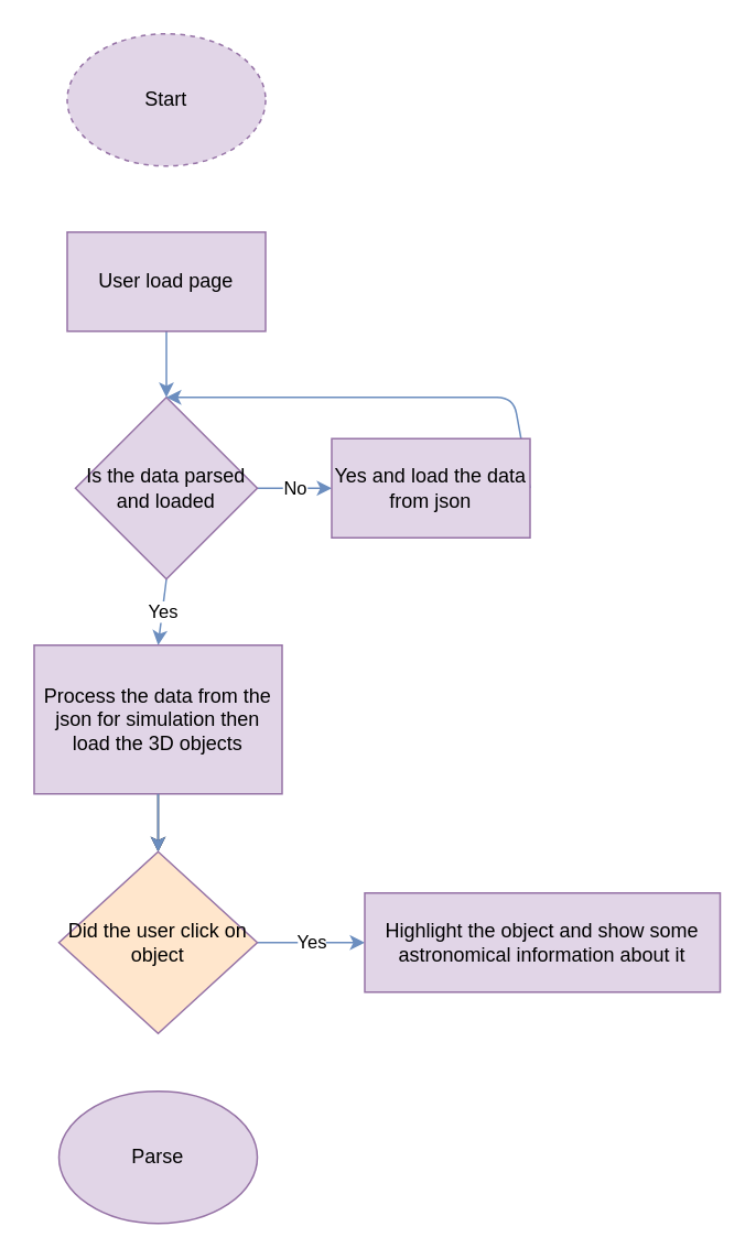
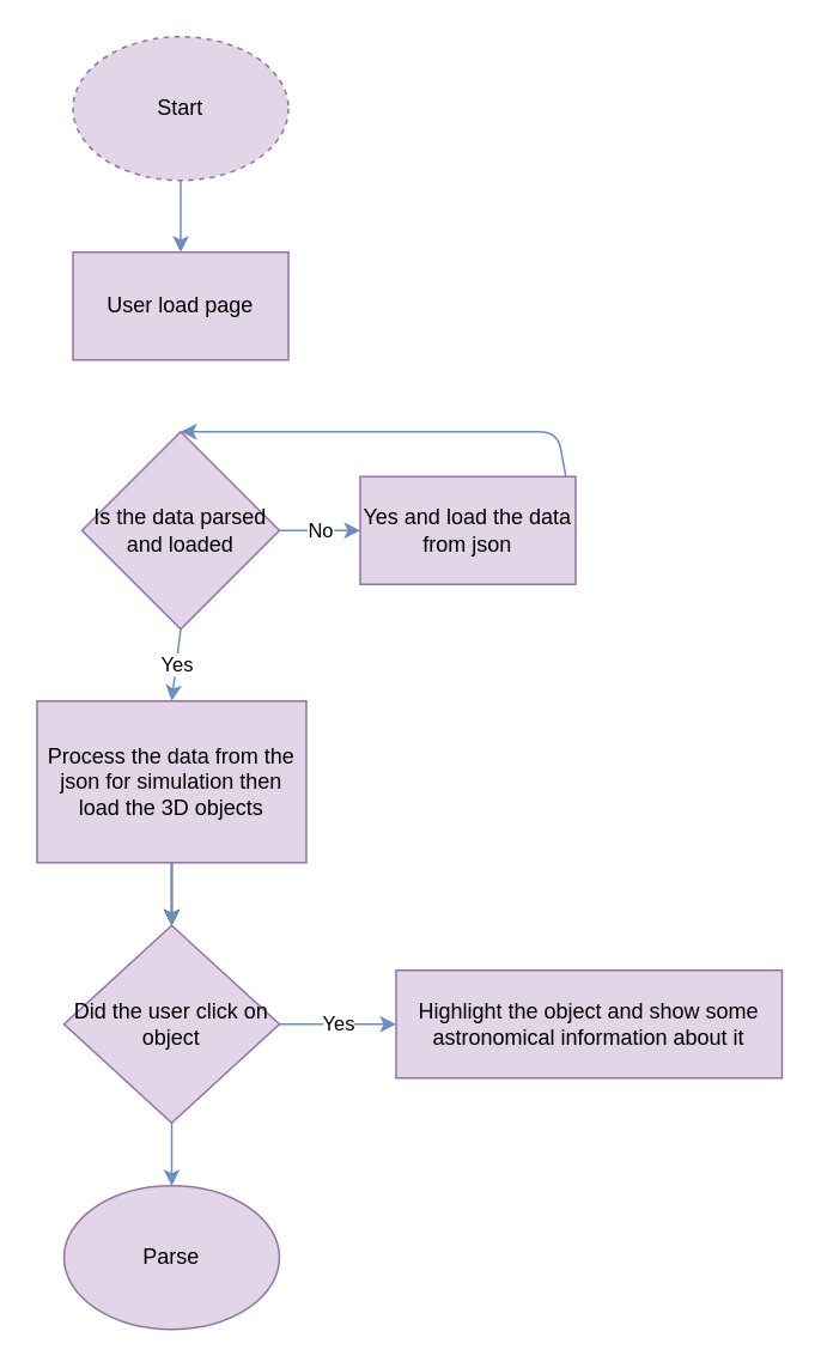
+ <mxCell id="2" style="edgeStyle=none;html=1;exitX=0.5;exitY=1;exitDx=0;exitDy=0;entryX=0.5;entryY=0;entryDx=0;entryDy=0;fillColor=#dae8fc;strokeColor=#6c8ebf;" edge="1" parent="1" source="3" target="18"><mxGeometry relative="1" as="geometry" /></mxCell>
- <mxCell id="17" style="edgeStyle=none;html=1;exitX=0.5;exitY=1;exitDx=0;exitDy=0;entryX=0.5;entryY=0;entryDx=0;entryDy=0;fillColor=#dae8fc;strokeColor=#6c8ebf;" edge="1" parent="1" source="18" target="6"><mxGeometry relative="1" as="geometry" /></mxCell>
- <mxCell id="14" value="Did the user click on object" style="rhombus;whiteSpace=wrap;html=1;fillColor=#ffe6cc;strokeColor=#9673a6;rounded=0;" vertex="1" parent="1"><mxGeometry x="35" y="515" width="120" height="110" as="geometry" /></mxCell>
+ <mxCell id="14" value="Did the user click on object" style="rhombus;whiteSpace=wrap;html=1;fillColor=#e1d5e7;strokeColor=#9673a6;rounded=0;" vertex="1" parent="1"><mxGeometry x="35" y="515" width="120" height="110" as="geometry" /></mxCell>
+ <mxCell id="13" style="edgeStyle=none;html=1;exitX=0.5;exitY=1;exitDx=0;exitDy=0;entryX=0.5;entryY=0;entryDx=0;entryDy=0;fillColor=#dae8fc;strokeColor=#6c8ebf;" edge="1" parent="1" source="14" target="16"><mxGeometry relative="1" as="geometry" /></mxCell>
